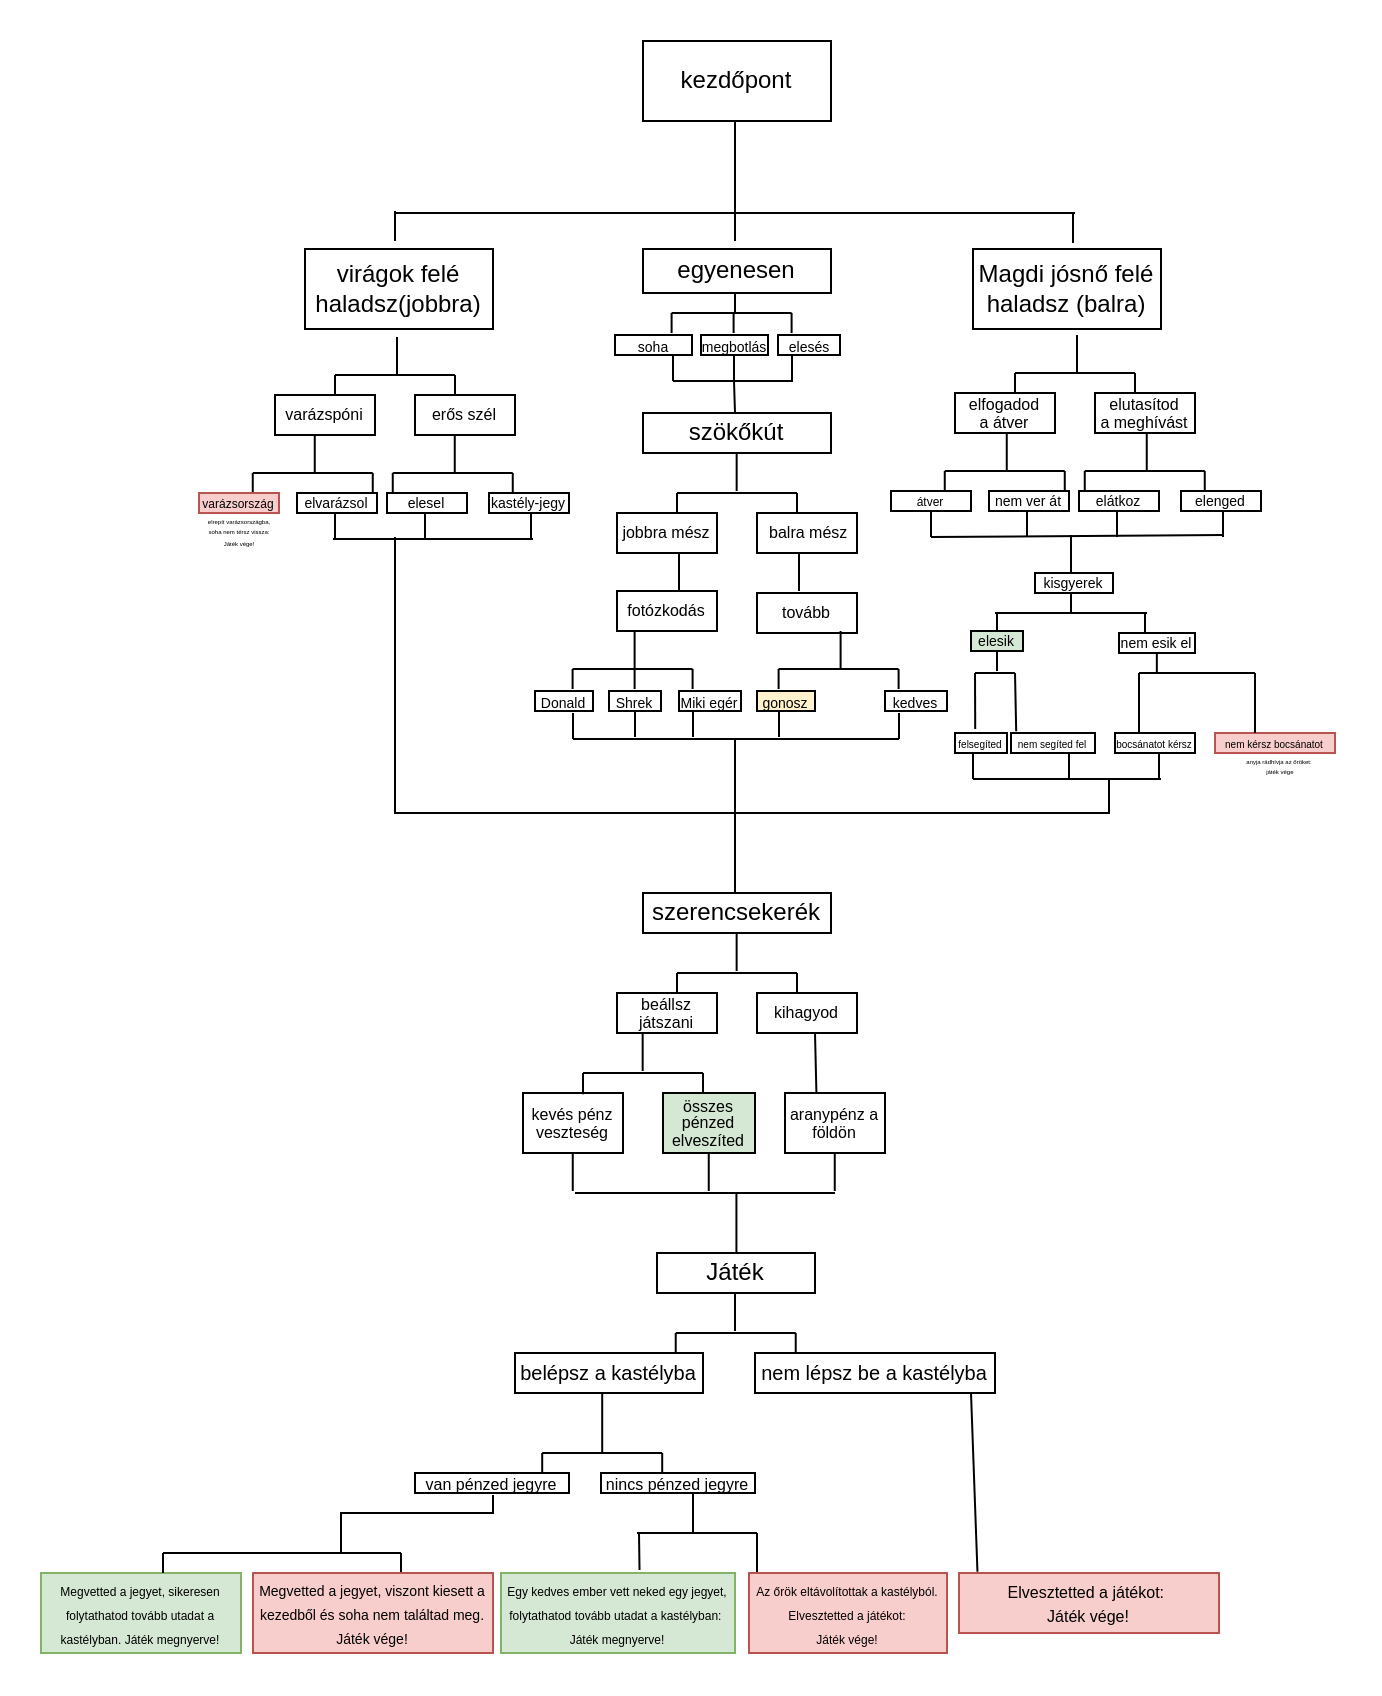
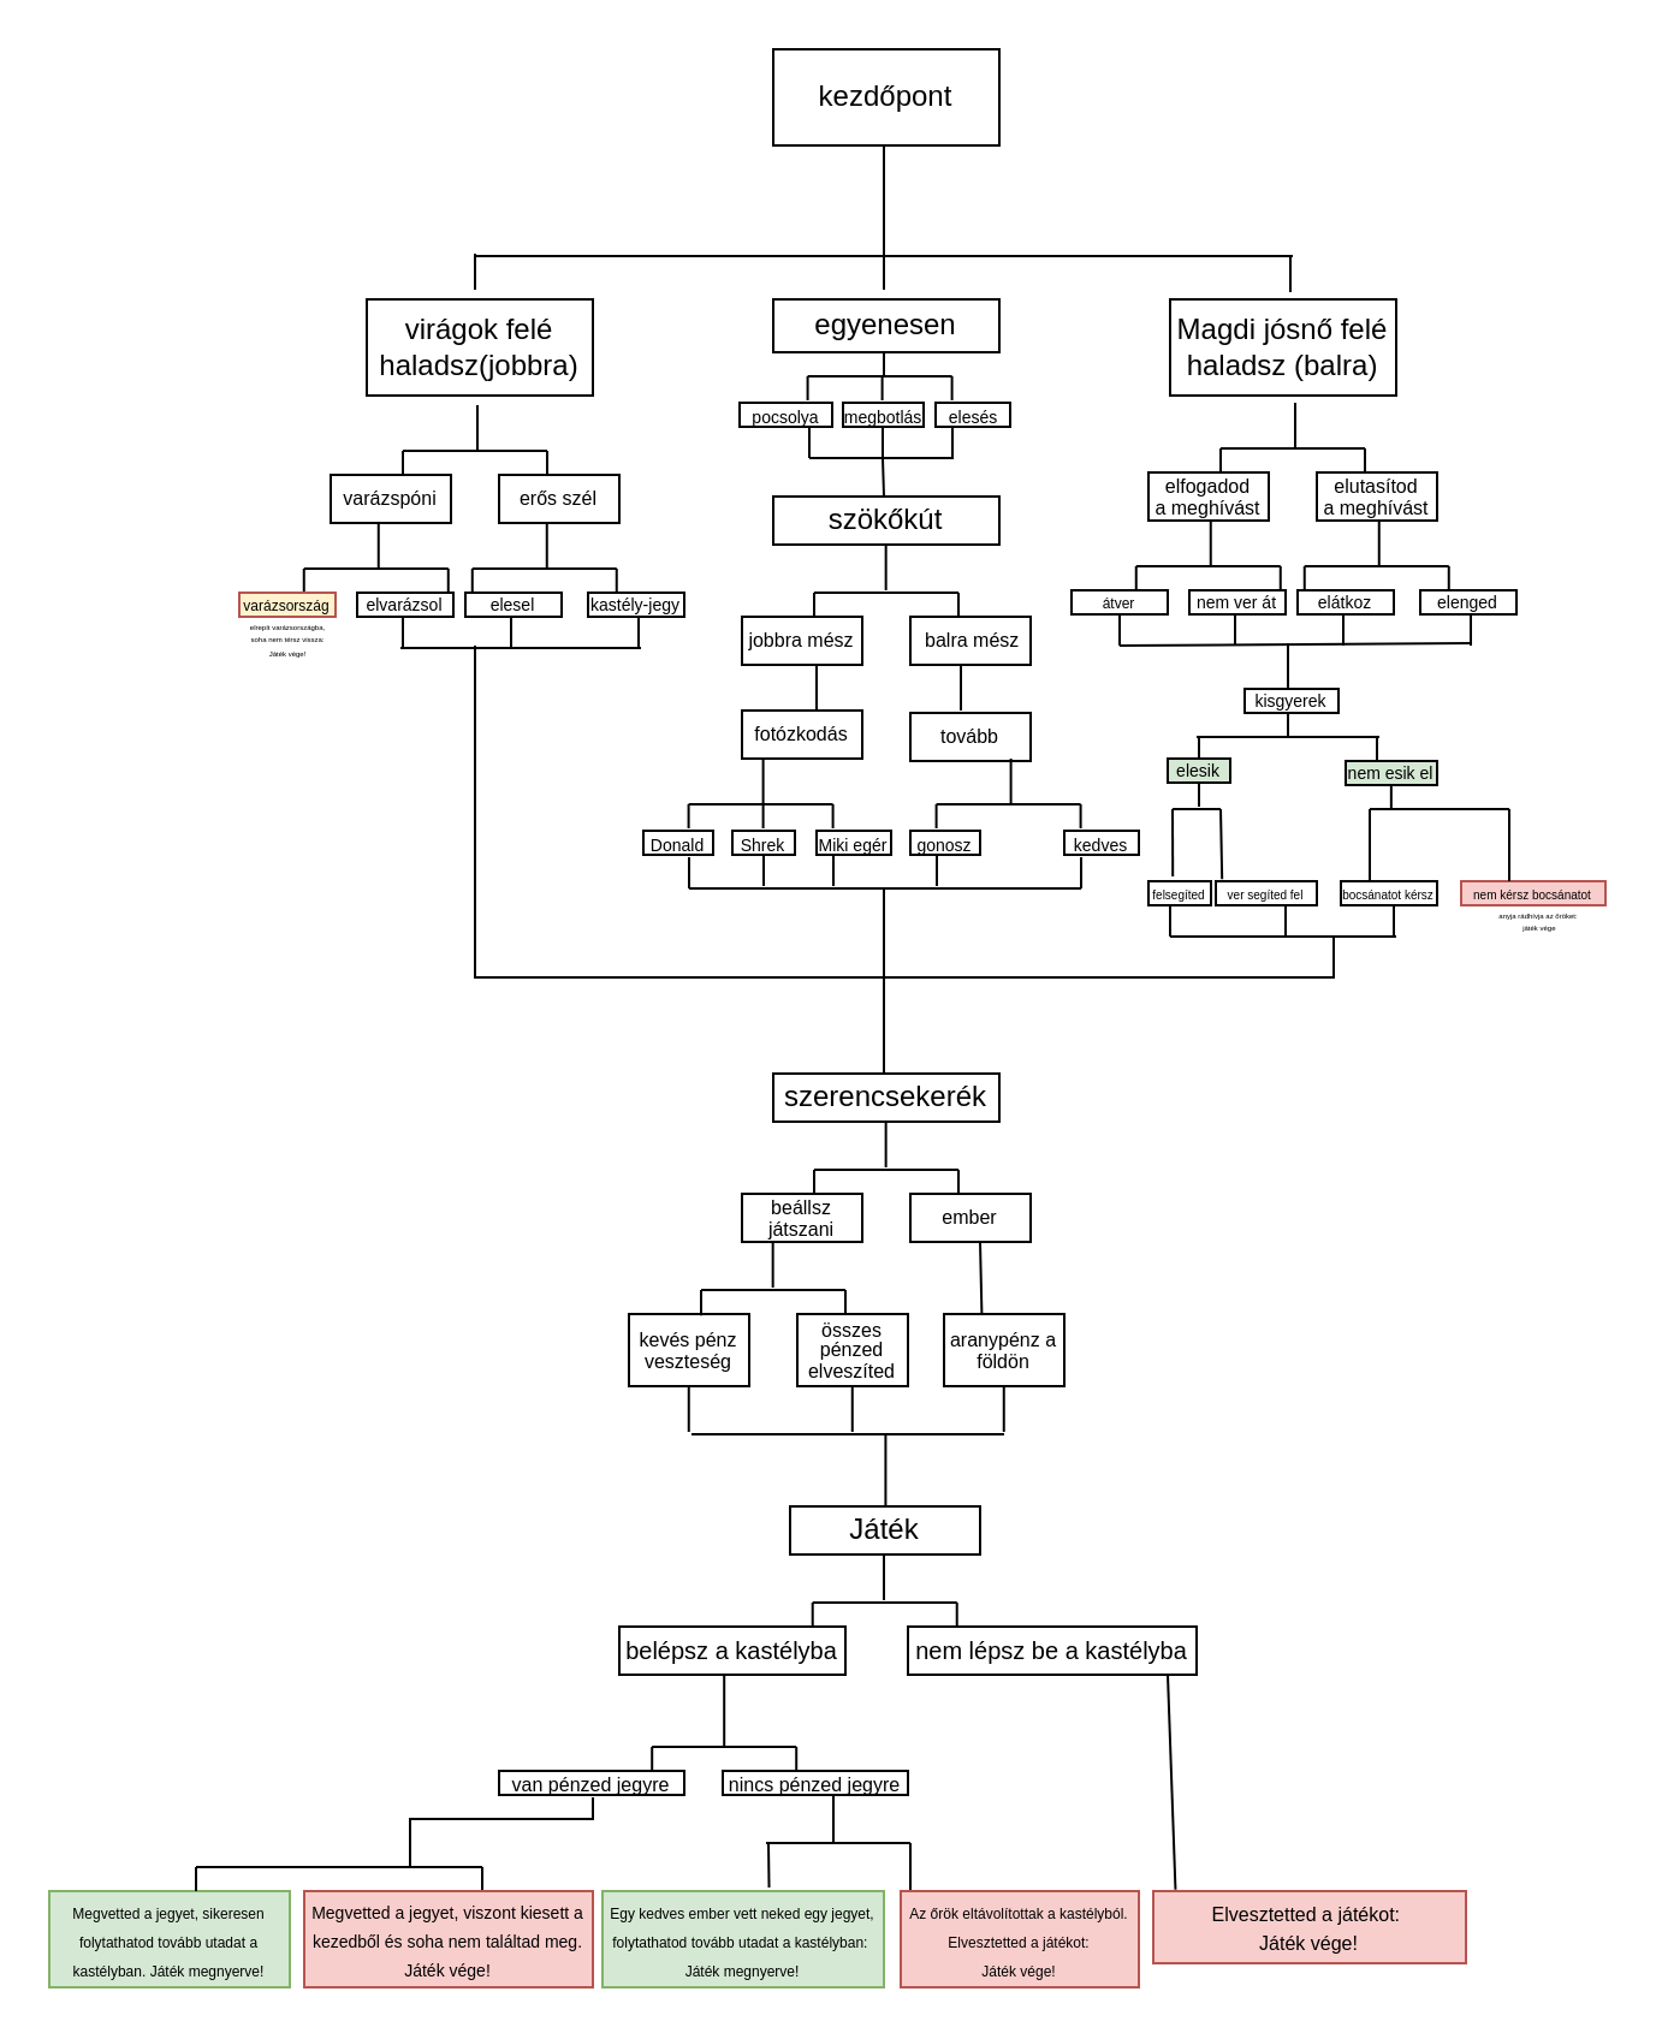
- <mxCell id="170" value="&lt;span style=&quot;font-size: 7px;&quot;&gt;soha&lt;/span&gt;" style="rounded=0;whiteSpace=wrap;html=1;" vertex="1" parent="1"><mxGeometry x="307" y="167" width="38.5" height="10" as="geometry" /></mxCell>
+ <mxCell id="170" value="&lt;span style=&quot;font-size: 7px;&quot;&gt;pocsolya&lt;/span&gt;" style="rounded=0;whiteSpace=wrap;html=1;" vertex="1" parent="1"><mxGeometry x="307" y="167" width="38.5" height="10" as="geometry" /></mxCell>
- <mxCell id="16" value="&lt;p style=&quot;line-height: 60%;&quot;&gt;&lt;font style=&quot;font-size: 8px;&quot;&gt;elfogadod&lt;br&gt;a átver&lt;br&gt;&lt;/font&gt;&lt;/p&gt;" style="rounded=0;whiteSpace=wrap;html=1;" parent="1" vertex="1"><mxGeometry x="477" y="196" width="50" height="20" as="geometry" /></mxCell>
+ <mxCell id="16" value="&lt;p style=&quot;line-height: 60%;&quot;&gt;&lt;font style=&quot;font-size: 8px;&quot;&gt;elfogadod&lt;br&gt;a meghívást&lt;br&gt;&lt;/font&gt;&lt;/p&gt;" style="rounded=0;whiteSpace=wrap;html=1;" parent="1" vertex="1"><mxGeometry x="477" y="196" width="50" height="20" as="geometry" /></mxCell>
- <mxCell id="52" value="&lt;p style=&quot;line-height: 60%;&quot;&gt;&lt;font style=&quot;font-size: 6px;&quot;&gt;varázsország&lt;/font&gt;&lt;/p&gt;" style="rounded=0;whiteSpace=wrap;html=1;fillColor=#f8cecc;strokeColor=#b85450;" parent="1" vertex="1"><mxGeometry x="99" y="246" width="40" height="10" as="geometry" /></mxCell>
+ <mxCell id="52" value="&lt;p style=&quot;line-height: 60%;&quot;&gt;&lt;font style=&quot;font-size: 6px;&quot;&gt;varázsország&lt;/font&gt;&lt;/p&gt;" style="rounded=0;whiteSpace=wrap;html=1;fillColor=#fff2cc;strokeColor=#b85450;" parent="1" vertex="1"><mxGeometry x="99" y="246" width="40" height="10" as="geometry" /></mxCell>
- <mxCell id="97" value="&lt;span style=&quot;font-size: 7px;&quot;&gt;nem esik el&lt;/span&gt;" style="whiteSpace=wrap;html=1;fontSize=9;" parent="1" vertex="1"><mxGeometry x="559" y="316" width="38" height="10" as="geometry" /></mxCell>
+ <mxCell id="97" value="&lt;span style=&quot;font-size: 7px;&quot;&gt;nem esik el&lt;/span&gt;" style="whiteSpace=wrap;html=1;fontSize=9;fillColor=#d5e8d4;" parent="1" vertex="1"><mxGeometry x="559" y="316" width="38" height="10" as="geometry" /></mxCell>
- <mxCell id="81" value="&lt;span style=&quot;font-size: 7px;&quot;&gt;gonosz&lt;/span&gt;" style="rounded=0;whiteSpace=wrap;html=1;fillColor=#fff2cc;" parent="1" vertex="1"><mxGeometry x="378" y="345" width="29" height="10" as="geometry" /></mxCell>
+ <mxCell id="81" value="&lt;span style=&quot;font-size: 7px;&quot;&gt;gonosz&lt;/span&gt;" style="rounded=0;whiteSpace=wrap;html=1;" parent="1" vertex="1"><mxGeometry x="378" y="345" width="29" height="10" as="geometry" /></mxCell>
- <mxCell id="103" value="&lt;font style=&quot;font-size: 5px;&quot;&gt;nem segíted fel&lt;/font&gt;" style="whiteSpace=wrap;html=1;fontSize=9;" parent="1" vertex="1"><mxGeometry x="505" y="366" width="42" height="10" as="geometry" /></mxCell>
+ <mxCell id="103" value="&lt;font style=&quot;font-size: 5px;&quot;&gt;ver segíted fel&lt;/font&gt;" style="whiteSpace=wrap;html=1;fontSize=9;" parent="1" vertex="1"><mxGeometry x="505" y="366" width="42" height="10" as="geometry" /></mxCell>
- <mxCell id="119" value="&lt;p style=&quot;line-height: 60%;&quot;&gt;&lt;span style=&quot;font-size: 8px;&quot;&gt;kihagyod&lt;/span&gt;&lt;/p&gt;" style="rounded=0;whiteSpace=wrap;html=1;" parent="1" vertex="1"><mxGeometry x="378" y="496" width="50" height="20" as="geometry" /></mxCell>
+ <mxCell id="119" value="&lt;p style=&quot;line-height: 60%;&quot;&gt;&lt;span style=&quot;font-size: 8px;&quot;&gt;ember&lt;/span&gt;&lt;/p&gt;" style="rounded=0;whiteSpace=wrap;html=1;" parent="1" vertex="1"><mxGeometry x="378" y="496" width="50" height="20" as="geometry" /></mxCell>
- <mxCell id="128" value="&lt;p style=&quot;line-height: 60%;&quot;&gt;&lt;span style=&quot;font-size: 8px;&quot;&gt;összes pénzed elveszíted&lt;/span&gt;&lt;/p&gt;" style="rounded=0;whiteSpace=wrap;html=1;fillColor=#d5e8d4;" parent="1" vertex="1"><mxGeometry x="331" y="546" width="46" height="30" as="geometry" /></mxCell>
+ <mxCell id="128" value="&lt;p style=&quot;line-height: 60%;&quot;&gt;&lt;span style=&quot;font-size: 8px;&quot;&gt;összes pénzed elveszíted&lt;/span&gt;&lt;/p&gt;" style="rounded=0;whiteSpace=wrap;html=1;" parent="1" vertex="1"><mxGeometry x="331" y="546" width="46" height="30" as="geometry" /></mxCell>
